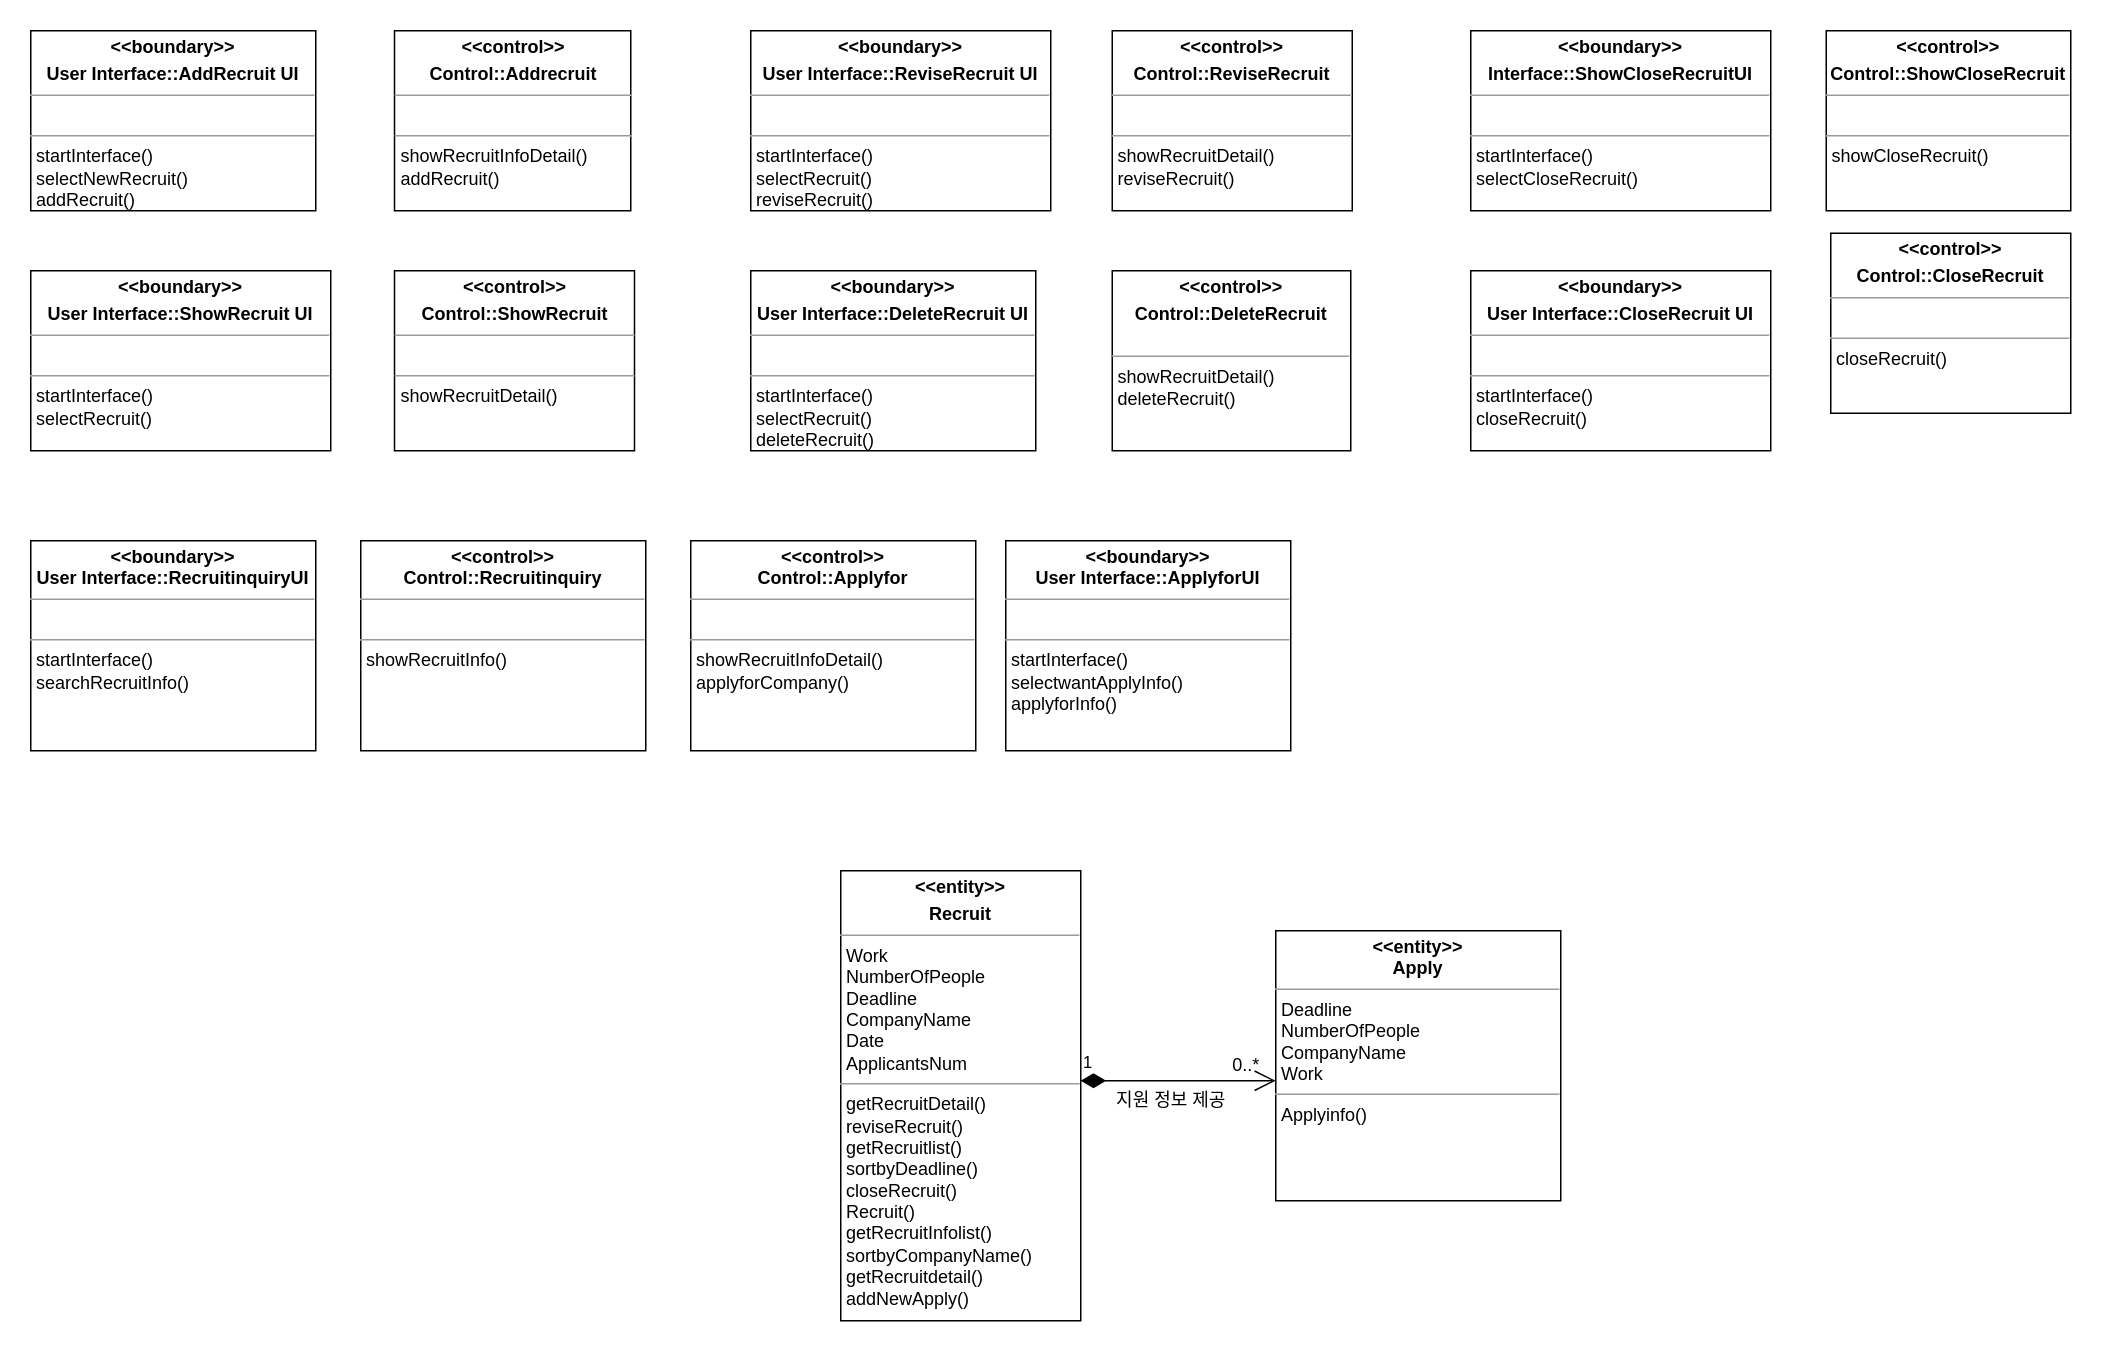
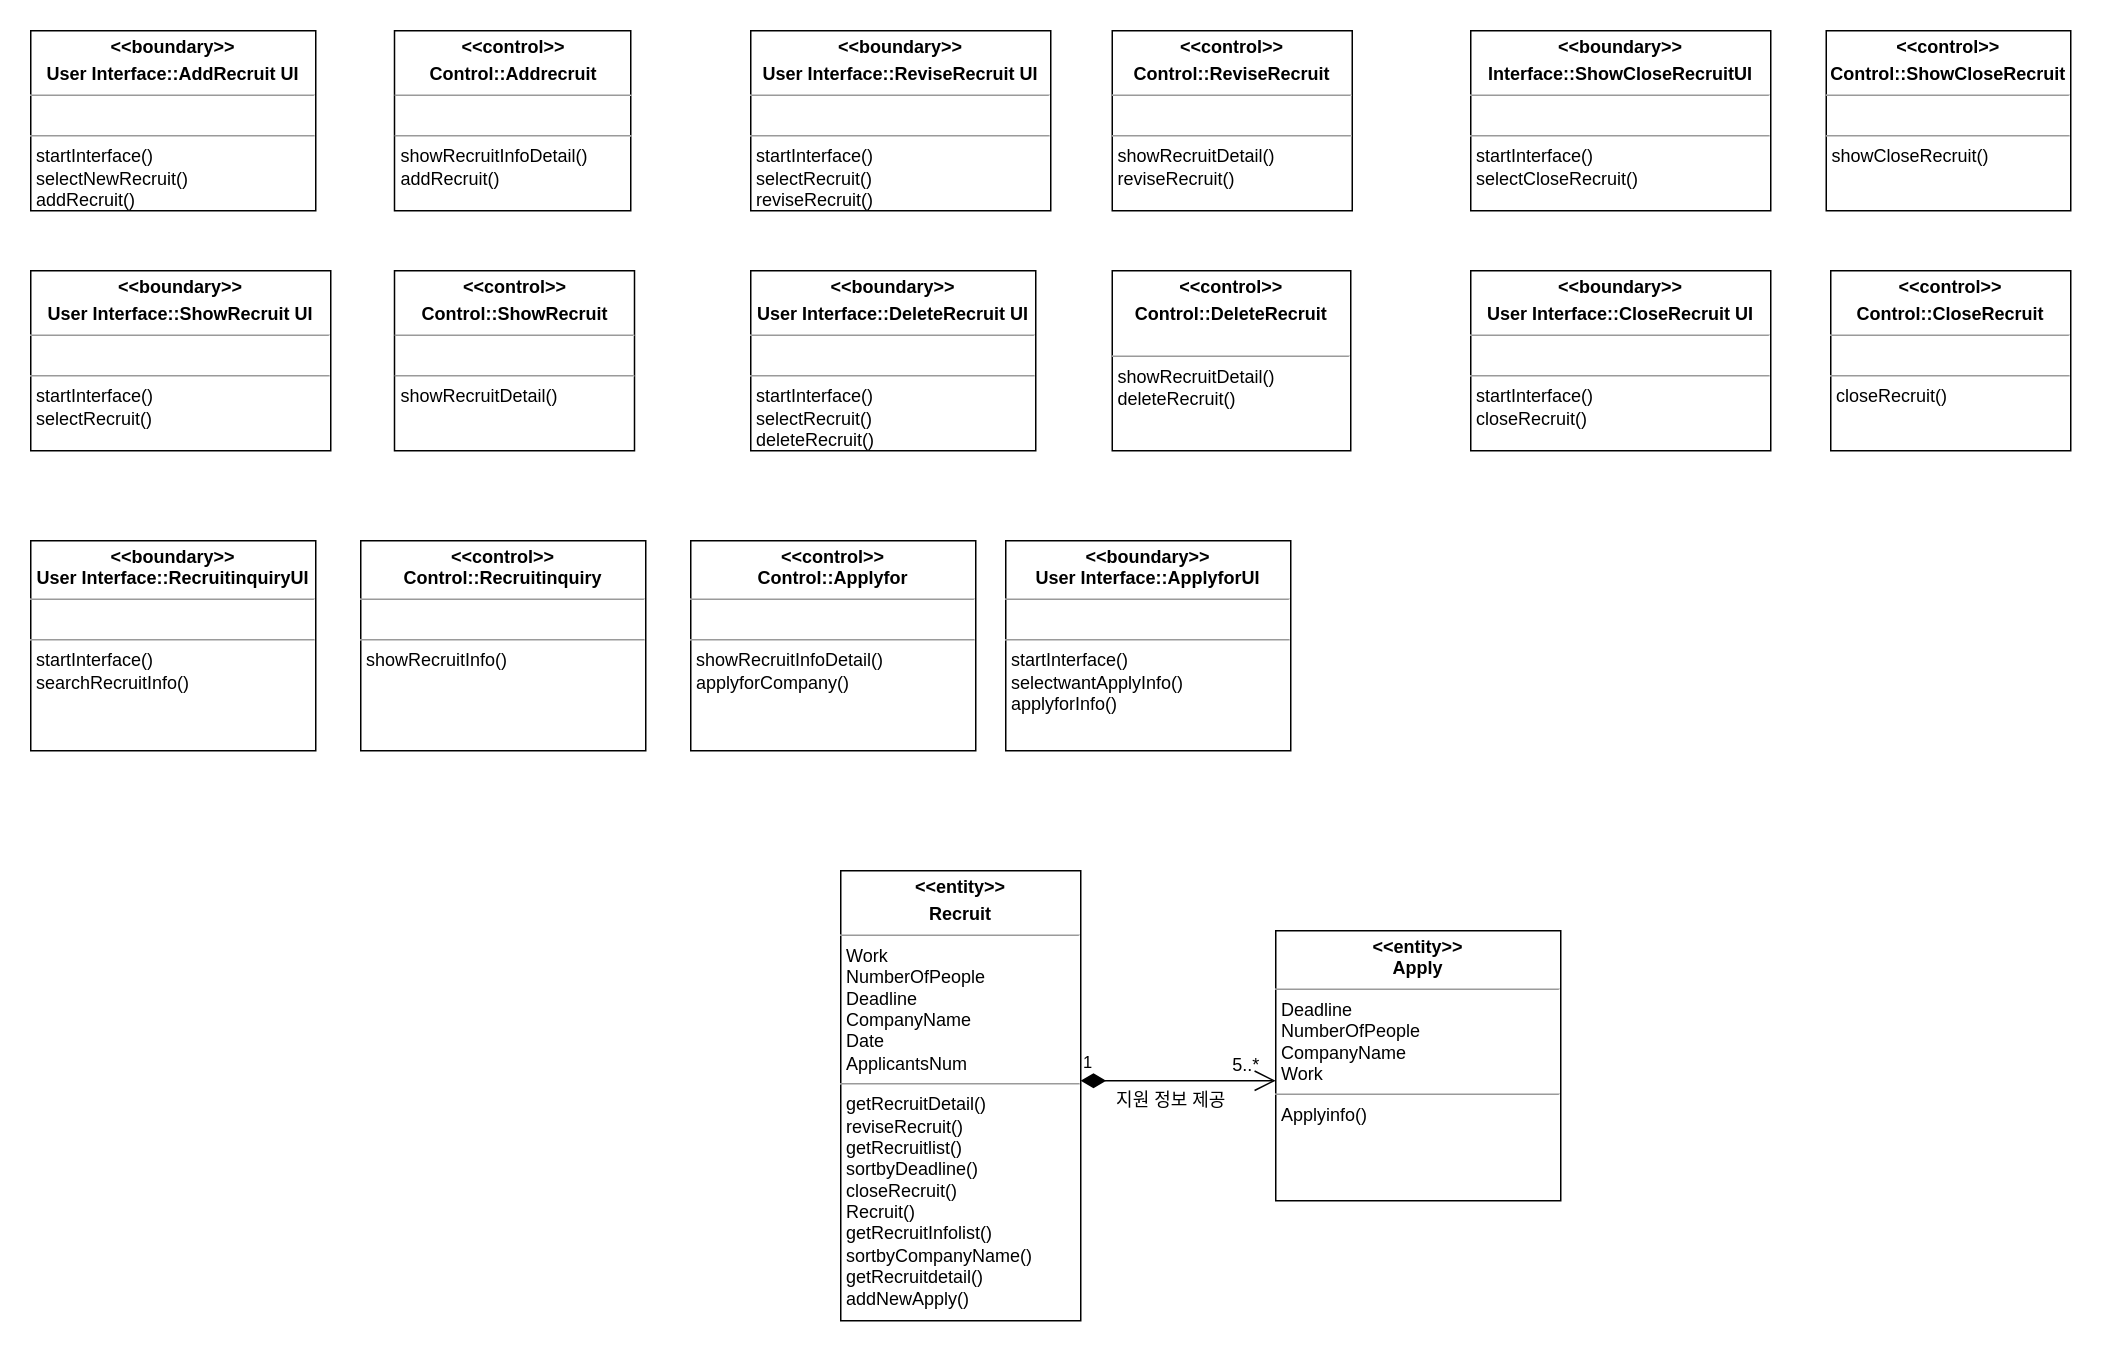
- <mxCell id="3" value="&lt;p style=&quot;margin:0px;margin-top:4px;text-align:center;&quot;&gt;&lt;b&gt;&amp;lt;&amp;lt;control&amp;gt;&amp;gt;&lt;/b&gt;&lt;/p&gt;&lt;p style=&quot;margin:0px;margin-top:4px;text-align:center;&quot;&gt;&lt;b&gt;Control::CloseRecruit&lt;/b&gt;&lt;/p&gt;&lt;hr size=&quot;1&quot;&gt;&lt;p style=&quot;margin:0px;margin-left:4px;&quot;&gt;&lt;br&gt;&lt;/p&gt;&lt;hr size=&quot;1&quot;&gt;&lt;p style=&quot;margin:0px;margin-left:4px;&quot;&gt;closeRecruit()&lt;/p&gt;&lt;p style=&quot;margin:0px;margin-left:4px;&quot;&gt;&lt;br&gt;&lt;/p&gt;" style="verticalAlign=top;align=left;overflow=fill;fontSize=12;fontFamily=Helvetica;html=1;whiteSpace=wrap;" parent="1" vertex="1"><mxGeometry x="1220" y="155" width="160" height="120" as="geometry" /></mxCell>
+ <mxCell id="3" value="&lt;p style=&quot;margin:0px;margin-top:4px;text-align:center;&quot;&gt;&lt;b&gt;&amp;lt;&amp;lt;control&amp;gt;&amp;gt;&lt;/b&gt;&lt;/p&gt;&lt;p style=&quot;margin:0px;margin-top:4px;text-align:center;&quot;&gt;&lt;b&gt;Control::CloseRecruit&lt;/b&gt;&lt;/p&gt;&lt;hr size=&quot;1&quot;&gt;&lt;p style=&quot;margin:0px;margin-left:4px;&quot;&gt;&lt;br&gt;&lt;/p&gt;&lt;hr size=&quot;1&quot;&gt;&lt;p style=&quot;margin:0px;margin-left:4px;&quot;&gt;closeRecruit()&lt;/p&gt;&lt;p style=&quot;margin:0px;margin-left:4px;&quot;&gt;&lt;br&gt;&lt;/p&gt;" style="verticalAlign=top;align=left;overflow=fill;fontSize=12;fontFamily=Helvetica;html=1;whiteSpace=wrap;" parent="1" vertex="1"><mxGeometry x="1220" y="180" width="160" height="120" as="geometry" /></mxCell>
- <mxCell id="19" value="0..*" style="text;html=1;align=center;verticalAlign=middle;resizable=0;points=[];autosize=1;strokeColor=none;fillColor=none;" vertex="1" parent="1"><mxGeometry x="810" y="695" width="40" height="30" as="geometry" /></mxCell>
+ <mxCell id="19" value="5..*" style="text;html=1;align=center;verticalAlign=middle;resizable=0;points=[];autosize=1;strokeColor=none;fillColor=none;" vertex="1" parent="1"><mxGeometry x="810" y="695" width="40" height="30" as="geometry" /></mxCell>
